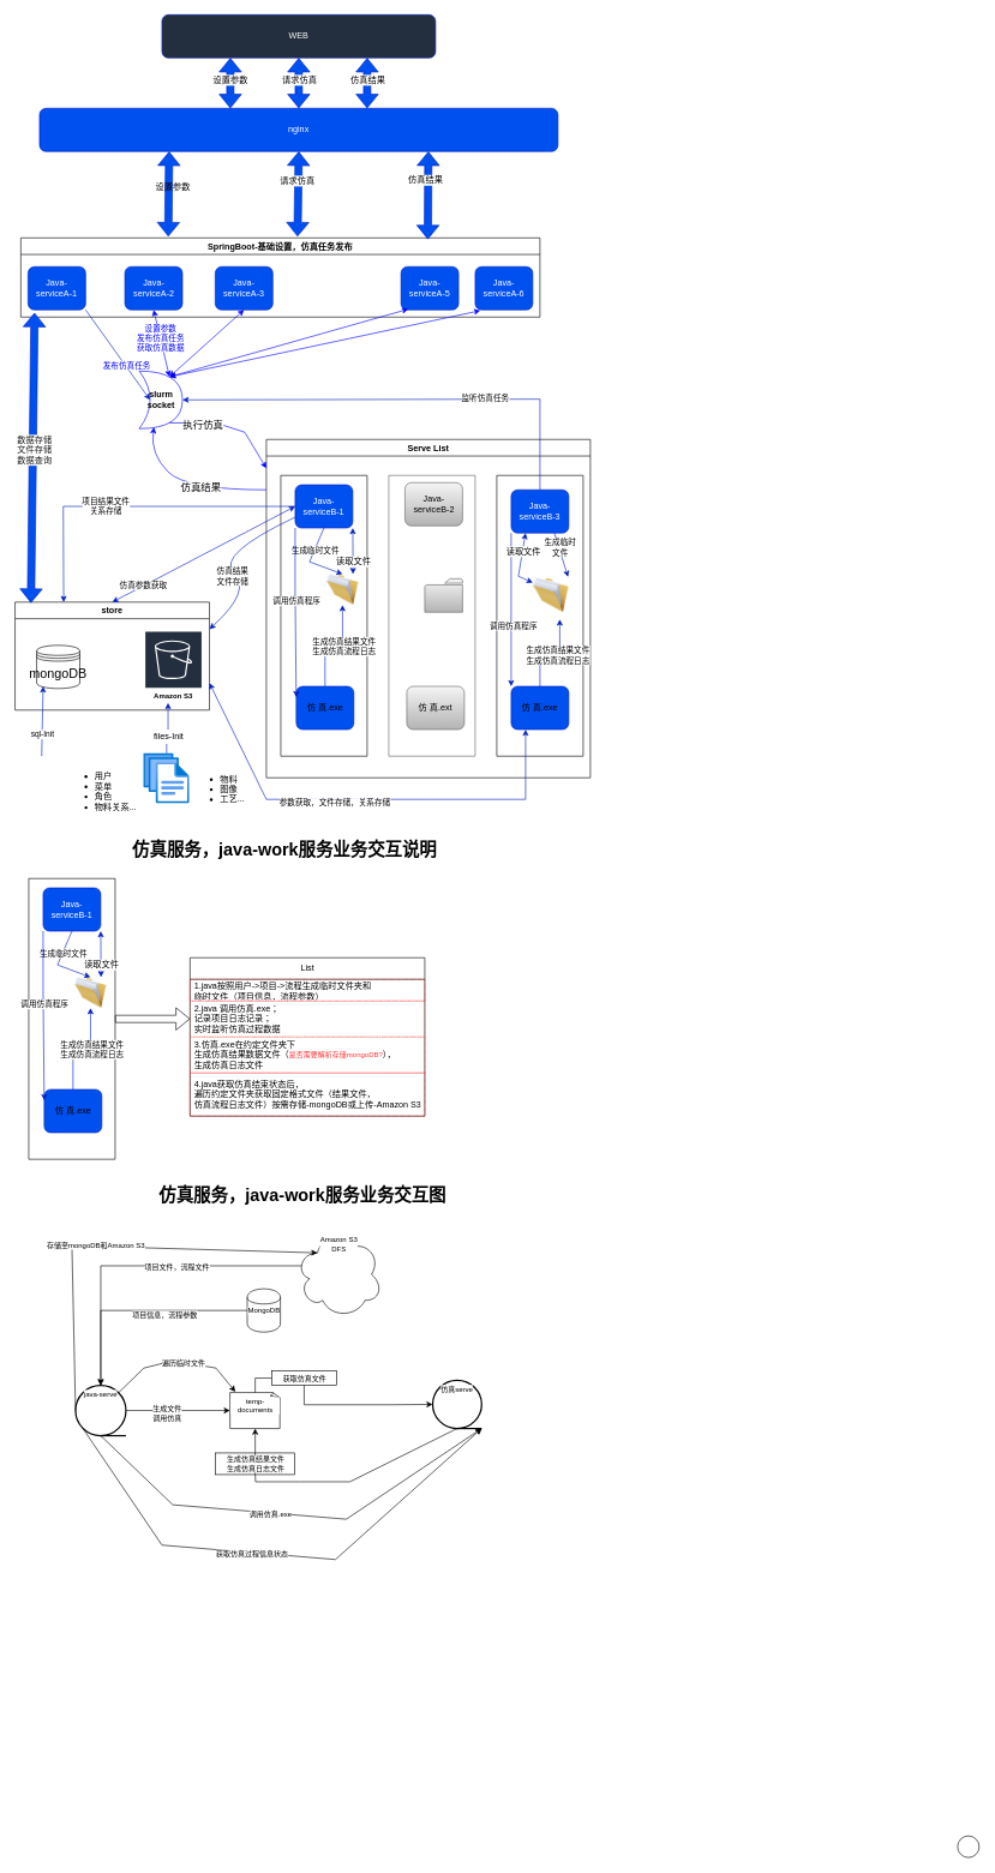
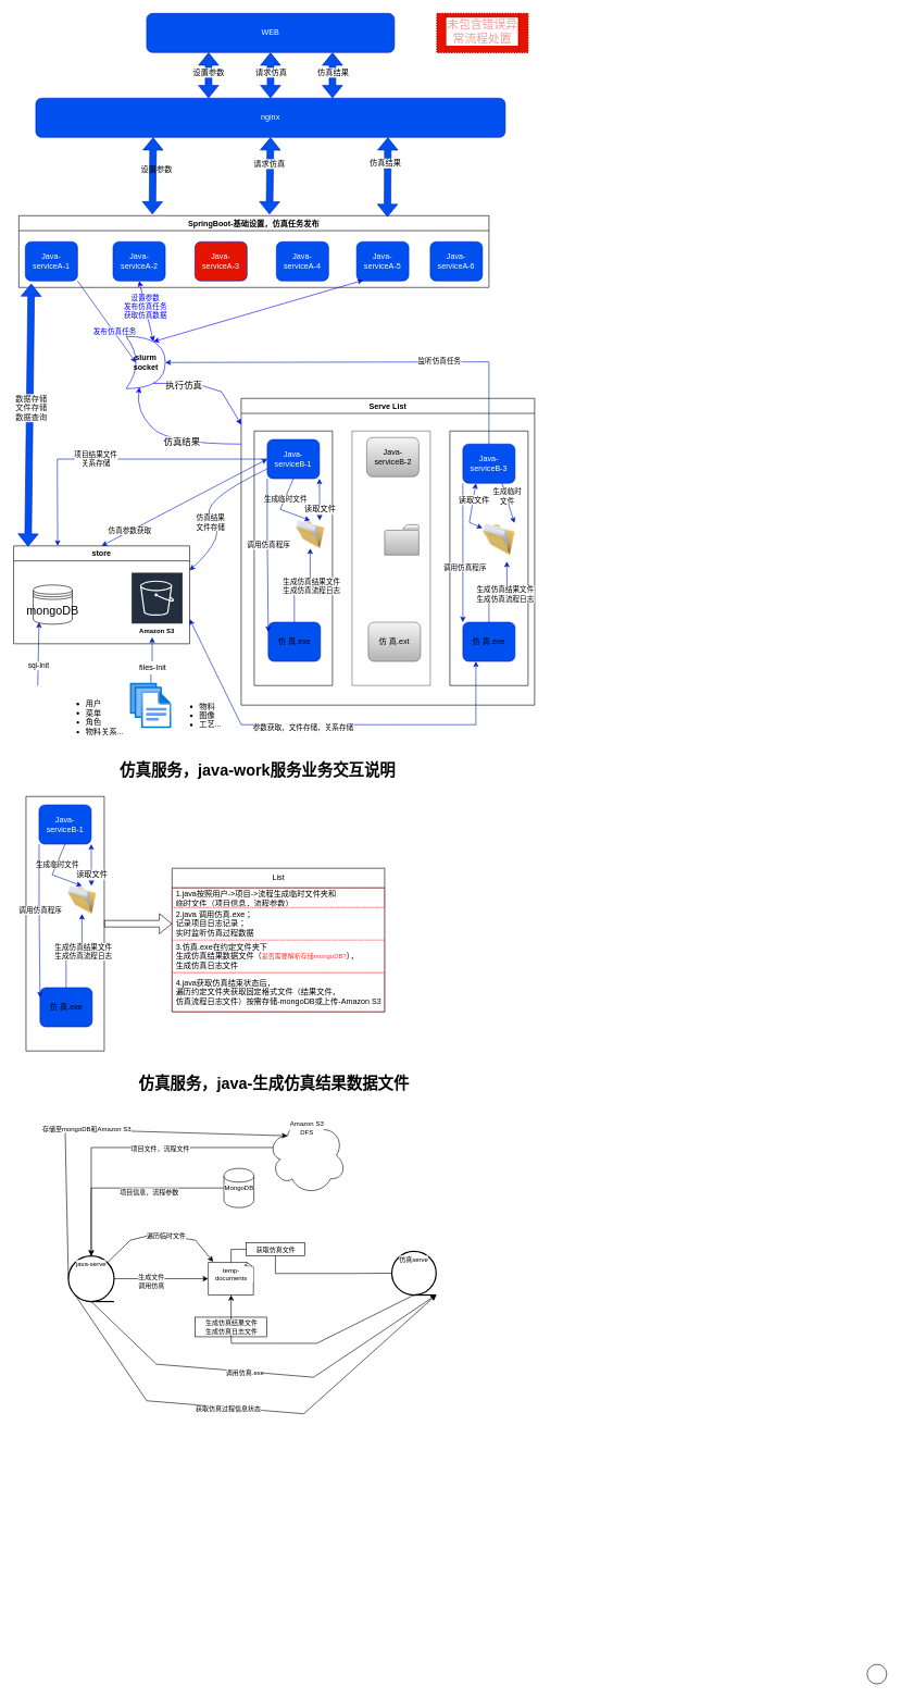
- <mxCell id="2" value="WEB" style="rounded=1;whiteSpace=wrap;html=1;fontColor=#ffffff;strokeColor=#001DBC;fillColor=#232f3e;" vertex="1" parent="1"><mxGeometry x="224" y="20" width="380" height="60" as="geometry" /></mxCell>
+ <mxCell id="2" value="WEB" style="rounded=1;whiteSpace=wrap;html=1;fontColor=#ffffff;strokeColor=#001DBC;fillColor=#0050ef;" vertex="1" parent="1"><mxGeometry x="224" y="20" width="380" height="60" as="geometry" /></mxCell>
+ <mxCell id="70" value="&lt;font style=&quot;font-size: 18px&quot; color=&quot;#f19c99&quot;&gt;未包含错误异常流程处置&lt;/font&gt;" style="shape=process;whiteSpace=wrap;html=1;backgroundOutline=1;shadow=0;dashed=1;dashPattern=1 1;labelBackgroundColor=default;strokeWidth=2;verticalAlign=top;perimeterSpacing=1;fillColor=#e51400;strokeColor=#B20000;fontColor=#ffffff;" vertex="1" parent="1"><mxGeometry x="669" y="20" width="140" height="60" as="geometry" /></mxCell>
- <mxCell id="10" value="Java-serviceA-3" style="rounded=1;whiteSpace=wrap;html=1;fontColor=#ffffff;strokeColor=#001DBC;fillColor=#0050ef;" vertex="1" parent="7"><mxGeometry x="270" y="40" width="80" height="60" as="geometry" /></mxCell>
+ <mxCell id="10" value="Java-serviceA-3" style="rounded=1;whiteSpace=wrap;html=1;fontColor=#ffffff;strokeColor=#001DBC;fillColor=#e51400;" vertex="1" parent="7"><mxGeometry x="270" y="40" width="80" height="60" as="geometry" /></mxCell>
+ <mxCell id="13" value="Java-serviceA-4" style="rounded=1;whiteSpace=wrap;html=1;fontColor=#ffffff;strokeColor=#001DBC;fillColor=#0050ef;" vertex="1" parent="7"><mxGeometry x="395" y="40" width="80" height="60" as="geometry" /></mxCell>
- <mxCell id="12" value="Java-serviceA-5" style="rounded=1;whiteSpace=wrap;html=1;fontColor=#ffffff;strokeColor=#001DBC;fillColor=#0050ef;" vertex="1" parent="7"><mxGeometry x="528" y="40" width="80" height="60" as="geometry" /></mxCell>
+ <mxCell id="12" value="Java-serviceA-5" style="rounded=1;whiteSpace=wrap;html=1;fontColor=#ffffff;strokeColor=#001DBC;fillColor=#0050ef;" vertex="1" parent="7"><mxGeometry x="518" y="40" width="80" height="60" as="geometry" /></mxCell>
- <mxCell id="130" value="" style="endArrow=classic;startArrow=classic;html=1;rounded=0;labelBackgroundColor=default;fontColor=#0000FF;strokeColor=#0000FF;entryX=0.088;entryY=1.017;entryDx=0;entryDy=0;entryPerimeter=0;exitX=0.7;exitY=0.1;exitDx=0;exitDy=0;exitPerimeter=0;" edge="1" parent="1" source="125" target="11"><mxGeometry width="50" height="50" relative="1" as="geometry"><mxPoint x="239" y="520" as="sourcePoint" /><mxPoint x="549" y="480" as="targetPoint" /></mxGeometry></mxCell>
- <mxCell id="128" value="" style="endArrow=classic;startArrow=classic;html=1;rounded=0;labelBackgroundColor=default;fontColor=#0000FF;strokeColor=#0000FF;entryX=0.5;entryY=1;entryDx=0;entryDy=0;exitX=0.7;exitY=0.1;exitDx=0;exitDy=0;exitPerimeter=0;" edge="1" parent="1" source="125" target="10"><mxGeometry width="50" height="50" relative="1" as="geometry"><mxPoint x="289" y="510" as="sourcePoint" /><mxPoint x="339" y="460" as="targetPoint" /></mxGeometry></mxCell>
- <mxCell id="123" value="仿真服务，java-work服务业务交互图" style="text;strokeColor=none;fillColor=none;html=1;fontSize=24;fontStyle=1;verticalAlign=middle;align=center;shadow=0;labelBackgroundColor=default;fontColor=default;" vertex="1" parent="1"><mxGeometry x="184" y="1640" width="470" height="40" as="geometry" /></mxCell>
+ <mxCell id="123" value="仿真服务，java-生成仿真结果数据文件" style="text;strokeColor=none;fillColor=none;html=1;fontSize=24;fontStyle=1;verticalAlign=middle;align=center;shadow=0;labelBackgroundColor=default;fontColor=default;" vertex="1" parent="1"><mxGeometry x="184" y="1640" width="470" height="40" as="geometry" /></mxCell>
- <mxCell id="103" style="edgeStyle=orthogonalEdgeStyle;rounded=0;orthogonalLoop=1;jettySize=auto;html=1;entryX=0;entryY=0.5;entryDx=0;entryDy=0;entryPerimeter=0;labelBackgroundColor=default;fontSize=10;fontColor=default;strokeColor=default;startArrow=none;" edge="1" parent="1" source="113" target="109"><mxGeometry relative="1" as="geometry"><Array as="points"><mxPoint x="422" y="1951" /><mxPoint x="539" y="1951" /></Array></mxGeometry></mxCell>
+ <mxCell id="103" style="edgeStyle=orthogonalEdgeStyle;rounded=0;orthogonalLoop=1;jettySize=auto;html=1;entryX=0;entryY=0.5;entryDx=0;entryDy=0;entryPerimeter=0;labelBackgroundColor=default;fontSize=10;fontColor=default;strokeColor=default;startArrow=none;endArrow=none;" edge="1" parent="1" source="113" target="109"><mxGeometry relative="1" as="geometry"><Array as="points"><mxPoint x="422" y="1951" /><mxPoint x="539" y="1951" /></Array></mxGeometry></mxCell>
